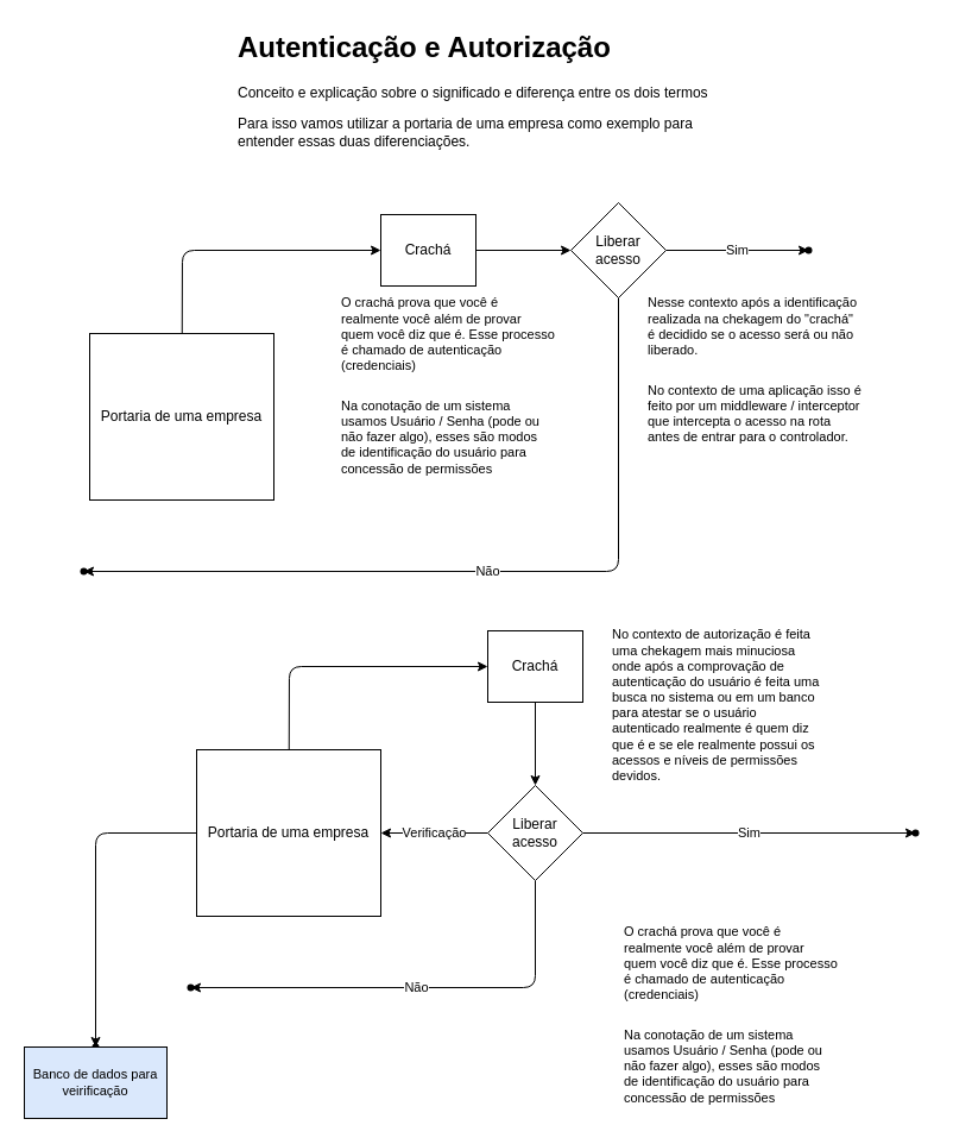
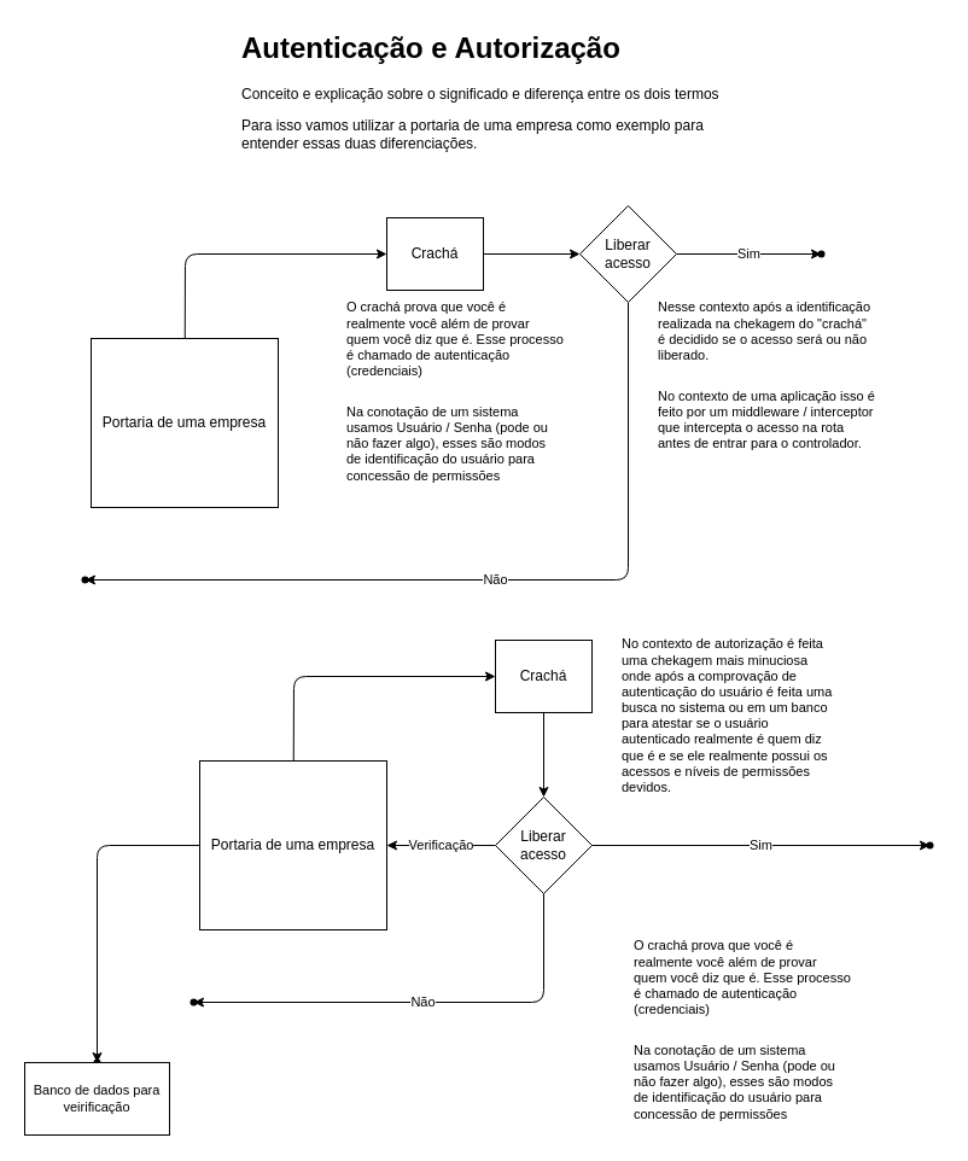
- <mxCell id="28" value="Banco de dados para veirificação" style="rounded=0;whiteSpace=wrap;html=1;fontSize=11;fillColor=#dae8fc;" vertex="1" parent="1"><mxGeometry x="20" y="880" width="120" height="60" as="geometry" /></mxCell>
+ <mxCell id="28" value="Banco de dados para veirificação" style="rounded=0;whiteSpace=wrap;html=1;fontSize=11;" vertex="1" parent="1"><mxGeometry x="20" y="880" width="120" height="60" as="geometry" /></mxCell>
